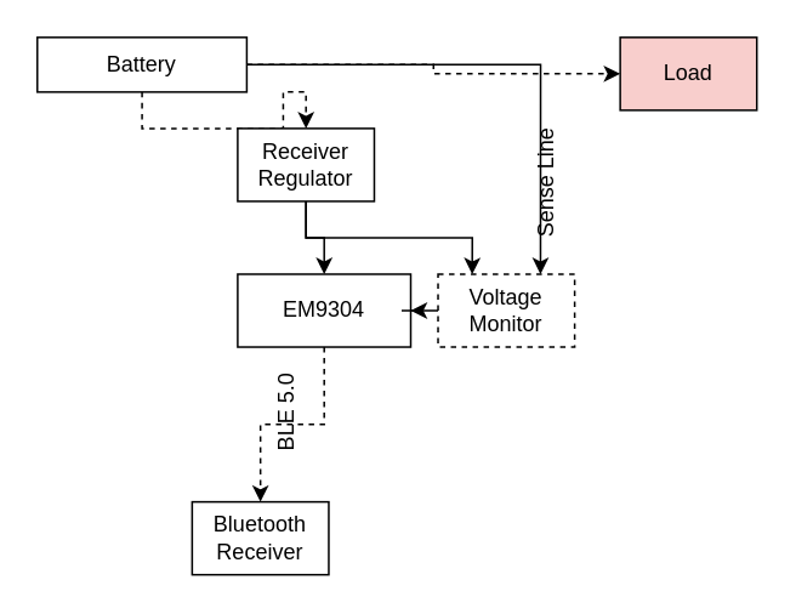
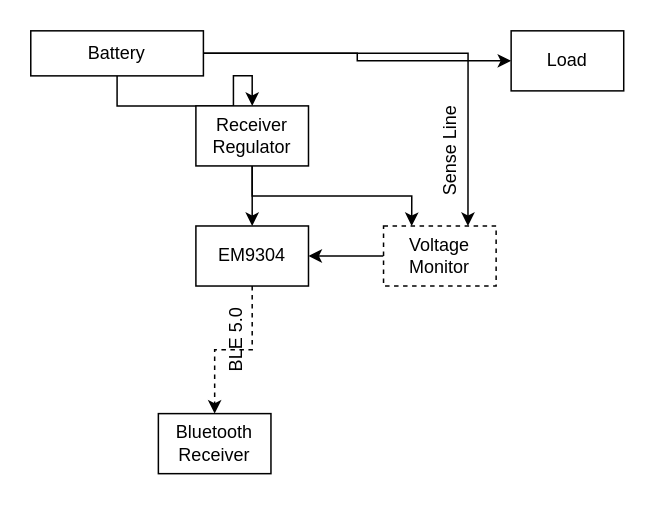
- <mxCell id="2" style="edgeStyle=orthogonalEdgeStyle;rounded=0;orthogonalLoop=1;jettySize=auto;html=1;entryX=0;entryY=0.5;entryDx=0;entryDy=0;dashed=1;" parent="1" source="5" target="14" edge="1"><mxGeometry relative="1" as="geometry" /></mxCell>
+ <mxCell id="2" style="edgeStyle=orthogonalEdgeStyle;rounded=0;orthogonalLoop=1;jettySize=auto;html=1;entryX=0;entryY=0.5;entryDx=0;entryDy=0;" parent="1" source="5" target="14" edge="1"><mxGeometry relative="1" as="geometry" /></mxCell>
- <mxCell id="14" value="Load" style="rounded=0;whiteSpace=wrap;html=1;fillColor=#f8cecc;" parent="1" vertex="1"><mxGeometry x="340" y="20" width="75" height="40" as="geometry" /></mxCell>
+ <mxCell id="14" value="Load" style="rounded=0;whiteSpace=wrap;html=1;" parent="1" vertex="1"><mxGeometry x="340" y="20" width="75" height="40" as="geometry" /></mxCell>
- <mxCell id="3" style="edgeStyle=orthogonalEdgeStyle;rounded=0;orthogonalLoop=1;jettySize=auto;html=1;entryX=0.5;entryY=0;entryDx=0;entryDy=0;dashed=1;" parent="1" source="5" target="8" edge="1"><mxGeometry relative="1" as="geometry" /></mxCell>
+ <mxCell id="3" style="edgeStyle=orthogonalEdgeStyle;rounded=0;orthogonalLoop=1;jettySize=auto;html=1;entryX=0.5;entryY=0;entryDx=0;entryDy=0;" parent="1" source="5" target="8" edge="1"><mxGeometry relative="1" as="geometry" /></mxCell>
- <mxCell id="10" value="EM9304" style="rounded=0;whiteSpace=wrap;html=1;" parent="1" vertex="1"><mxGeometry x="130" y="150" width="95" height="40" as="geometry" /></mxCell>
+ <mxCell id="10" value="EM9304" style="rounded=0;whiteSpace=wrap;html=1;" parent="1" vertex="1"><mxGeometry x="130" y="150" width="75" height="40" as="geometry" /></mxCell>
- <mxCell id="12" value="Voltage Monitor&lt;br&gt;" style="rounded=0;whiteSpace=wrap;html=1;dashed=1;" parent="1" vertex="1"><mxGeometry x="240" y="150" width="75" height="40" as="geometry" /></mxCell>
+ <mxCell id="12" value="Voltage Monitor&lt;br&gt;" style="rounded=0;whiteSpace=wrap;html=1;dashed=1;" parent="1" vertex="1"><mxGeometry x="255" y="150" width="75" height="40" as="geometry" /></mxCell>
